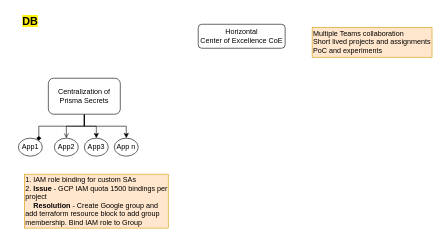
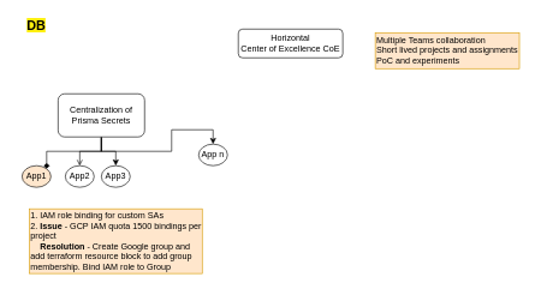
- <mxCell id="9" value="App1" style="ellipse;whiteSpace=wrap;html=1;" vertex="1" parent="1"><mxGeometry x="30" y="230" width="40" height="30" as="geometry" /></mxCell>
+ <mxCell id="9" value="App1" style="ellipse;whiteSpace=wrap;html=1;fillColor=#ffe6cc;" vertex="1" parent="1"><mxGeometry x="30" y="230" width="40" height="30" as="geometry" /></mxCell>
- <mxCell id="12" value="App n" style="ellipse;whiteSpace=wrap;html=1;" vertex="1" parent="1"><mxGeometry x="190" y="230" width="40" height="30" as="geometry" /></mxCell>
+ <mxCell id="12" value="App n" style="ellipse;whiteSpace=wrap;html=1;" vertex="1" parent="1"><mxGeometry x="275" y="200" width="40" height="30" as="geometry" /></mxCell>
